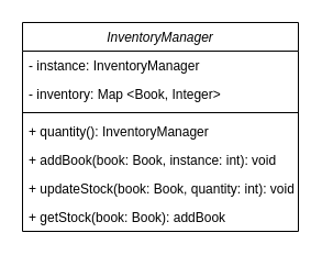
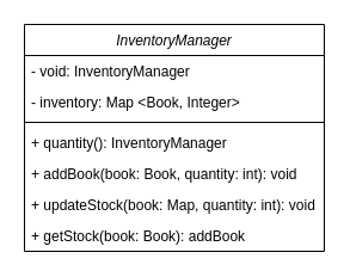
- <mxCell id="3" value="- instance: InventoryManager" style="text;align=left;verticalAlign=top;spacingLeft=4;spacingRight=4;overflow=hidden;rotatable=0;points=[[0,0.5],[1,0.5]];portConstraint=eastwest;movable=0;resizable=0;deletable=0;editable=0;locked=1;connectable=0;" parent="2" vertex="1"><mxGeometry y="26" width="251" height="26" as="geometry" /></mxCell>
+ <mxCell id="3" value="- void: InventoryManager" style="text;align=left;verticalAlign=top;spacingLeft=4;spacingRight=4;overflow=hidden;rotatable=0;points=[[0,0.5],[1,0.5]];portConstraint=eastwest;movable=0;resizable=0;deletable=0;editable=0;locked=1;connectable=0;" parent="2" vertex="1"><mxGeometry y="26" width="251" height="26" as="geometry" /></mxCell>
- <mxCell id="7" value="+ addBook(book: Book, instance: int): void" style="text;align=left;verticalAlign=top;spacingLeft=4;spacingRight=4;overflow=hidden;rotatable=0;points=[[0,0.5],[1,0.5]];portConstraint=eastwest;movable=0;resizable=0;deletable=0;editable=0;locked=1;connectable=0;" vertex="1" parent="2"><mxGeometry y="112" width="251" height="26" as="geometry" /></mxCell>
+ <mxCell id="7" value="+ addBook(book: Book, quantity: int): void" style="text;align=left;verticalAlign=top;spacingLeft=4;spacingRight=4;overflow=hidden;rotatable=0;points=[[0,0.5],[1,0.5]];portConstraint=eastwest;movable=0;resizable=0;deletable=0;editable=0;locked=1;connectable=0;" vertex="1" parent="2"><mxGeometry y="112" width="251" height="26" as="geometry" /></mxCell>
- <mxCell id="8" value="+ updateStock(book: Book, quantity: int): void" style="text;align=left;verticalAlign=top;spacingLeft=4;spacingRight=4;overflow=hidden;rotatable=0;points=[[0,0.5],[1,0.5]];portConstraint=eastwest;movable=0;resizable=0;deletable=0;editable=0;locked=1;connectable=0;" vertex="1" parent="2"><mxGeometry y="138" width="251" height="26" as="geometry" /></mxCell>
+ <mxCell id="8" value="+ updateStock(book: Map, quantity: int): void" style="text;align=left;verticalAlign=top;spacingLeft=4;spacingRight=4;overflow=hidden;rotatable=0;points=[[0,0.5],[1,0.5]];portConstraint=eastwest;movable=0;resizable=0;deletable=0;editable=0;locked=1;connectable=0;" vertex="1" parent="2"><mxGeometry y="138" width="251" height="26" as="geometry" /></mxCell>
